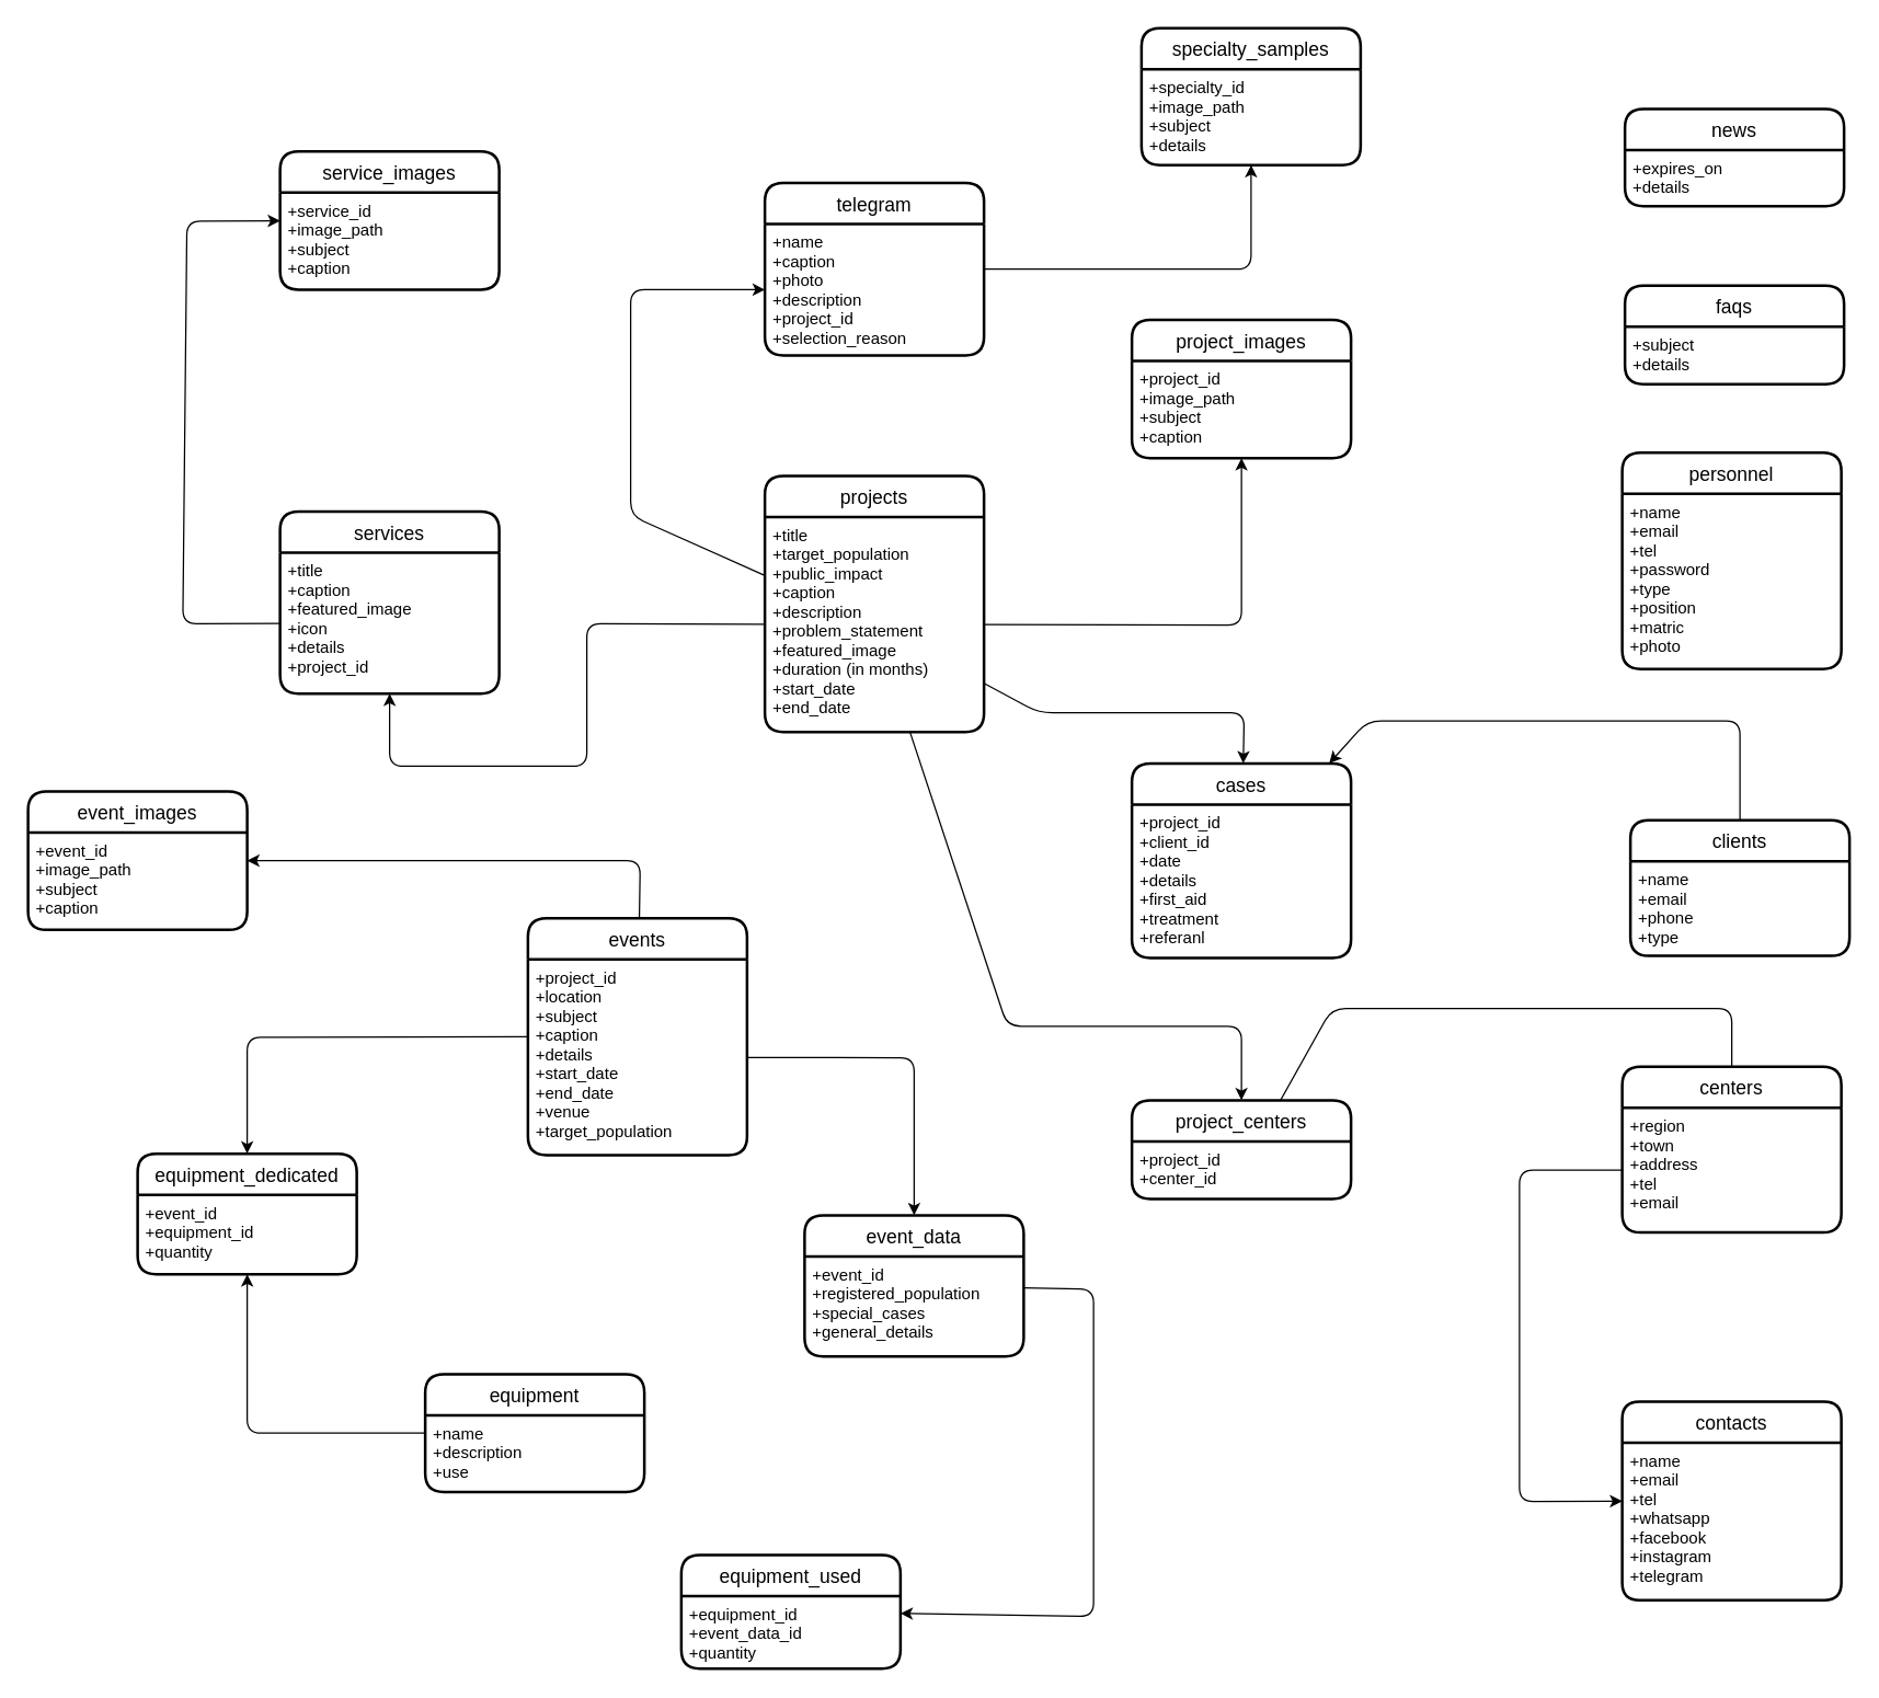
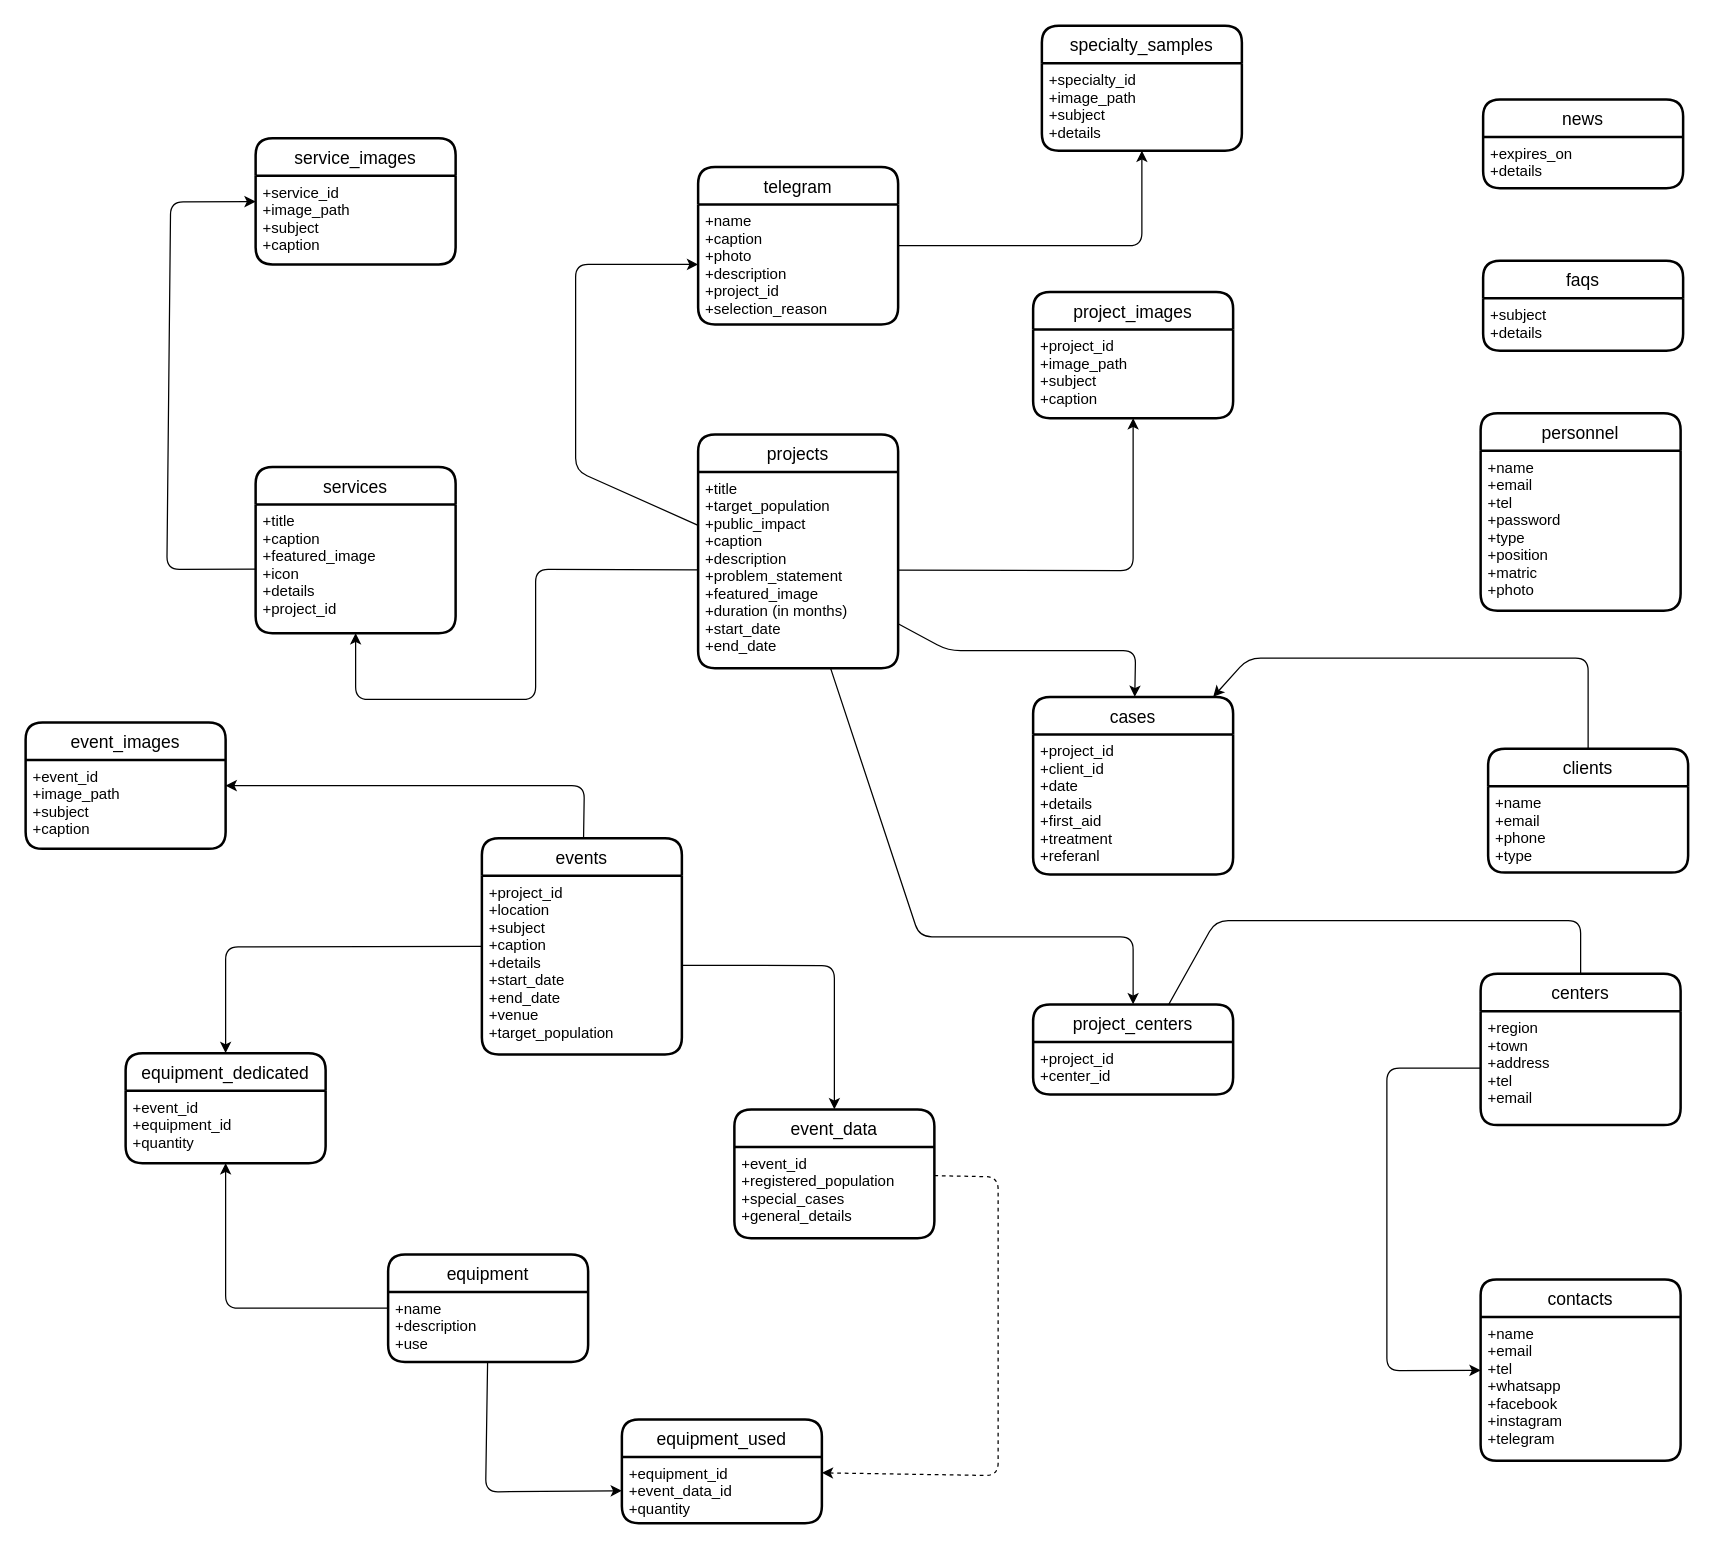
- <mxCell id="27" value="" style="edgeStyle=none;html=1;" edge="1" parent="1" source="28" target="44"><mxGeometry relative="1" as="geometry"><Array as="points"><mxPoint x="798" y="941" /><mxPoint x="798" y="1180" /></Array></mxGeometry></mxCell>
+ <mxCell id="27" value="" style="edgeStyle=none;html=1;dashed=1;" edge="1" parent="1" source="28" target="44"><mxGeometry relative="1" as="geometry"><Array as="points"><mxPoint x="798" y="941" /><mxPoint x="798" y="1180" /></Array></mxGeometry></mxCell>
+ <mxCell id="46" style="edgeStyle=none;html=1;" edge="1" parent="1" source="32" target="45"><mxGeometry relative="1" as="geometry"><Array as="points"><mxPoint x="388" y="1193" /></Array></mxGeometry></mxCell>
